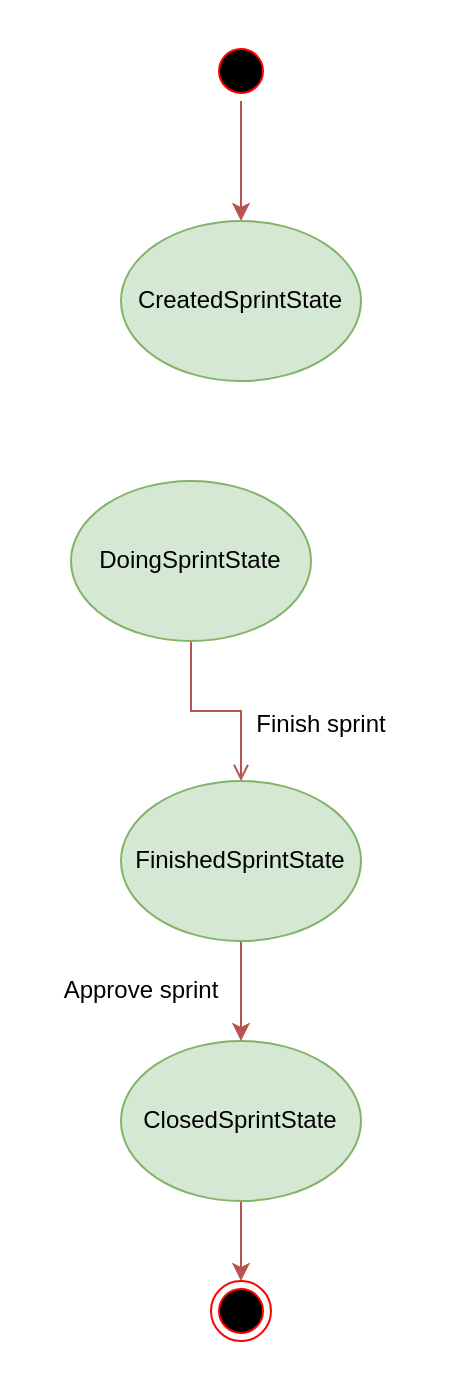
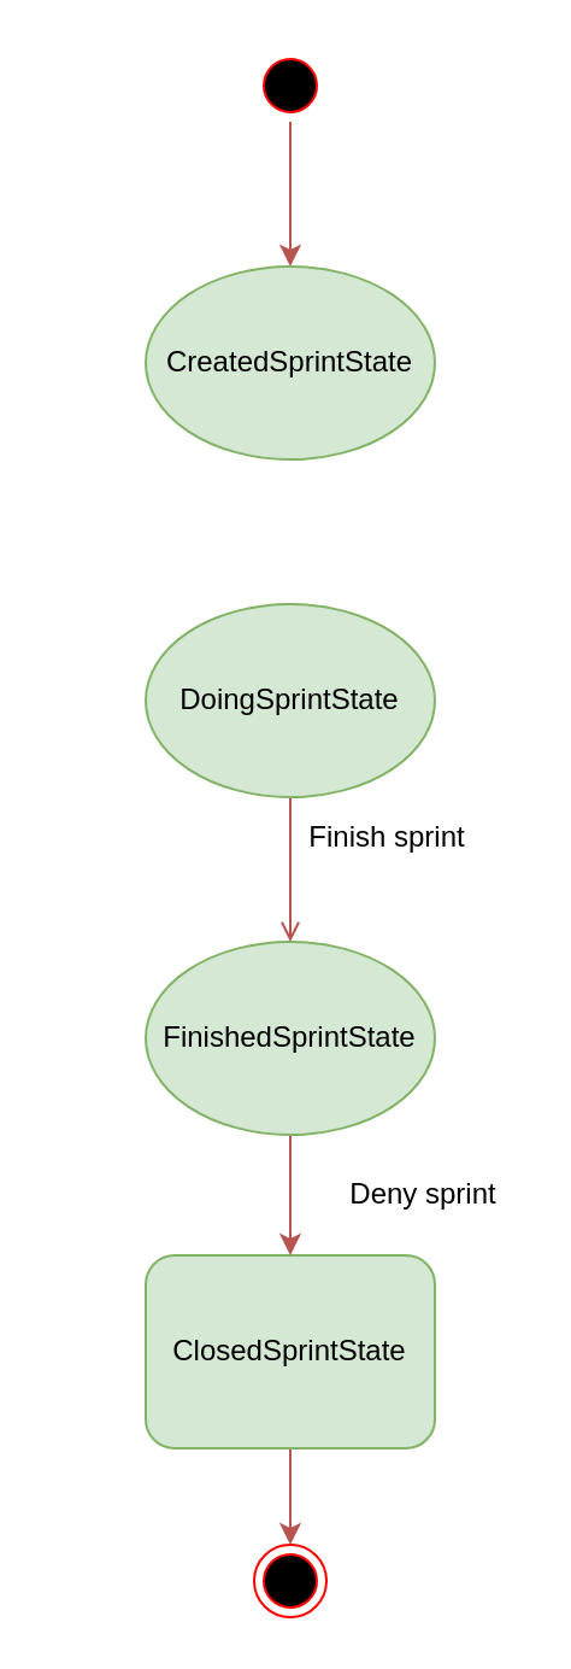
- <mxCell id="9" value="DoingSprintState" style="ellipse;whiteSpace=wrap;html=1;fillColor=#d5e8d4;strokeColor=#82b366;" parent="1" vertex="1"><mxGeometry x="35" y="240" width="120" height="80" as="geometry" /></mxCell>
+ <mxCell id="9" value="DoingSprintState" style="ellipse;whiteSpace=wrap;html=1;fillColor=#d5e8d4;strokeColor=#82b366;" parent="1" vertex="1"><mxGeometry x="60" y="250" width="120" height="80" as="geometry" /></mxCell>
- <mxCell id="12" value="Finish sprint" style="text;html=1;align=center;verticalAlign=middle;resizable=0;points=[];autosize=1;" parent="1" vertex="1"><mxGeometry x="115" y="347" width="90" height="30" as="geometry" /></mxCell>
+ <mxCell id="12" value="Finish sprint" style="text;html=1;align=center;verticalAlign=middle;resizable=0;points=[];autosize=1;" parent="1" vertex="1"><mxGeometry x="115" y="332" width="90" height="30" as="geometry" /></mxCell>
- <mxCell id="14" value="Approve sprint" style="text;html=1;align=center;verticalAlign=middle;resizable=0;points=[];autosize=1;strokeColor=none;fillColor=none;" vertex="1" parent="1"><mxGeometry x="20" y="480" width="100" height="30" as="geometry" /></mxCell>
+ <mxCell id="13" value="Deny sprint" style="text;html=1;align=center;verticalAlign=middle;resizable=0;points=[];autosize=1;strokeColor=none;fillColor=none;" parent="1" vertex="1"><mxGeometry x="135" y="480" width="80" height="30" as="geometry" /></mxCell>
- <mxCell id="5" value="ClosedSprintState" style="ellipse;whiteSpace=wrap;html=1;fillColor=#d5e8d4;strokeColor=#82b366;" parent="1" vertex="1"><mxGeometry x="60" y="520" width="120" height="80" as="geometry" /></mxCell>
+ <mxCell id="5" value="ClosedSprintState" style="whiteSpace=wrap;html=1;fillColor=#d5e8d4;strokeColor=#82b366;rounded=1;" parent="1" vertex="1"><mxGeometry x="60" y="520" width="120" height="80" as="geometry" /></mxCell>
